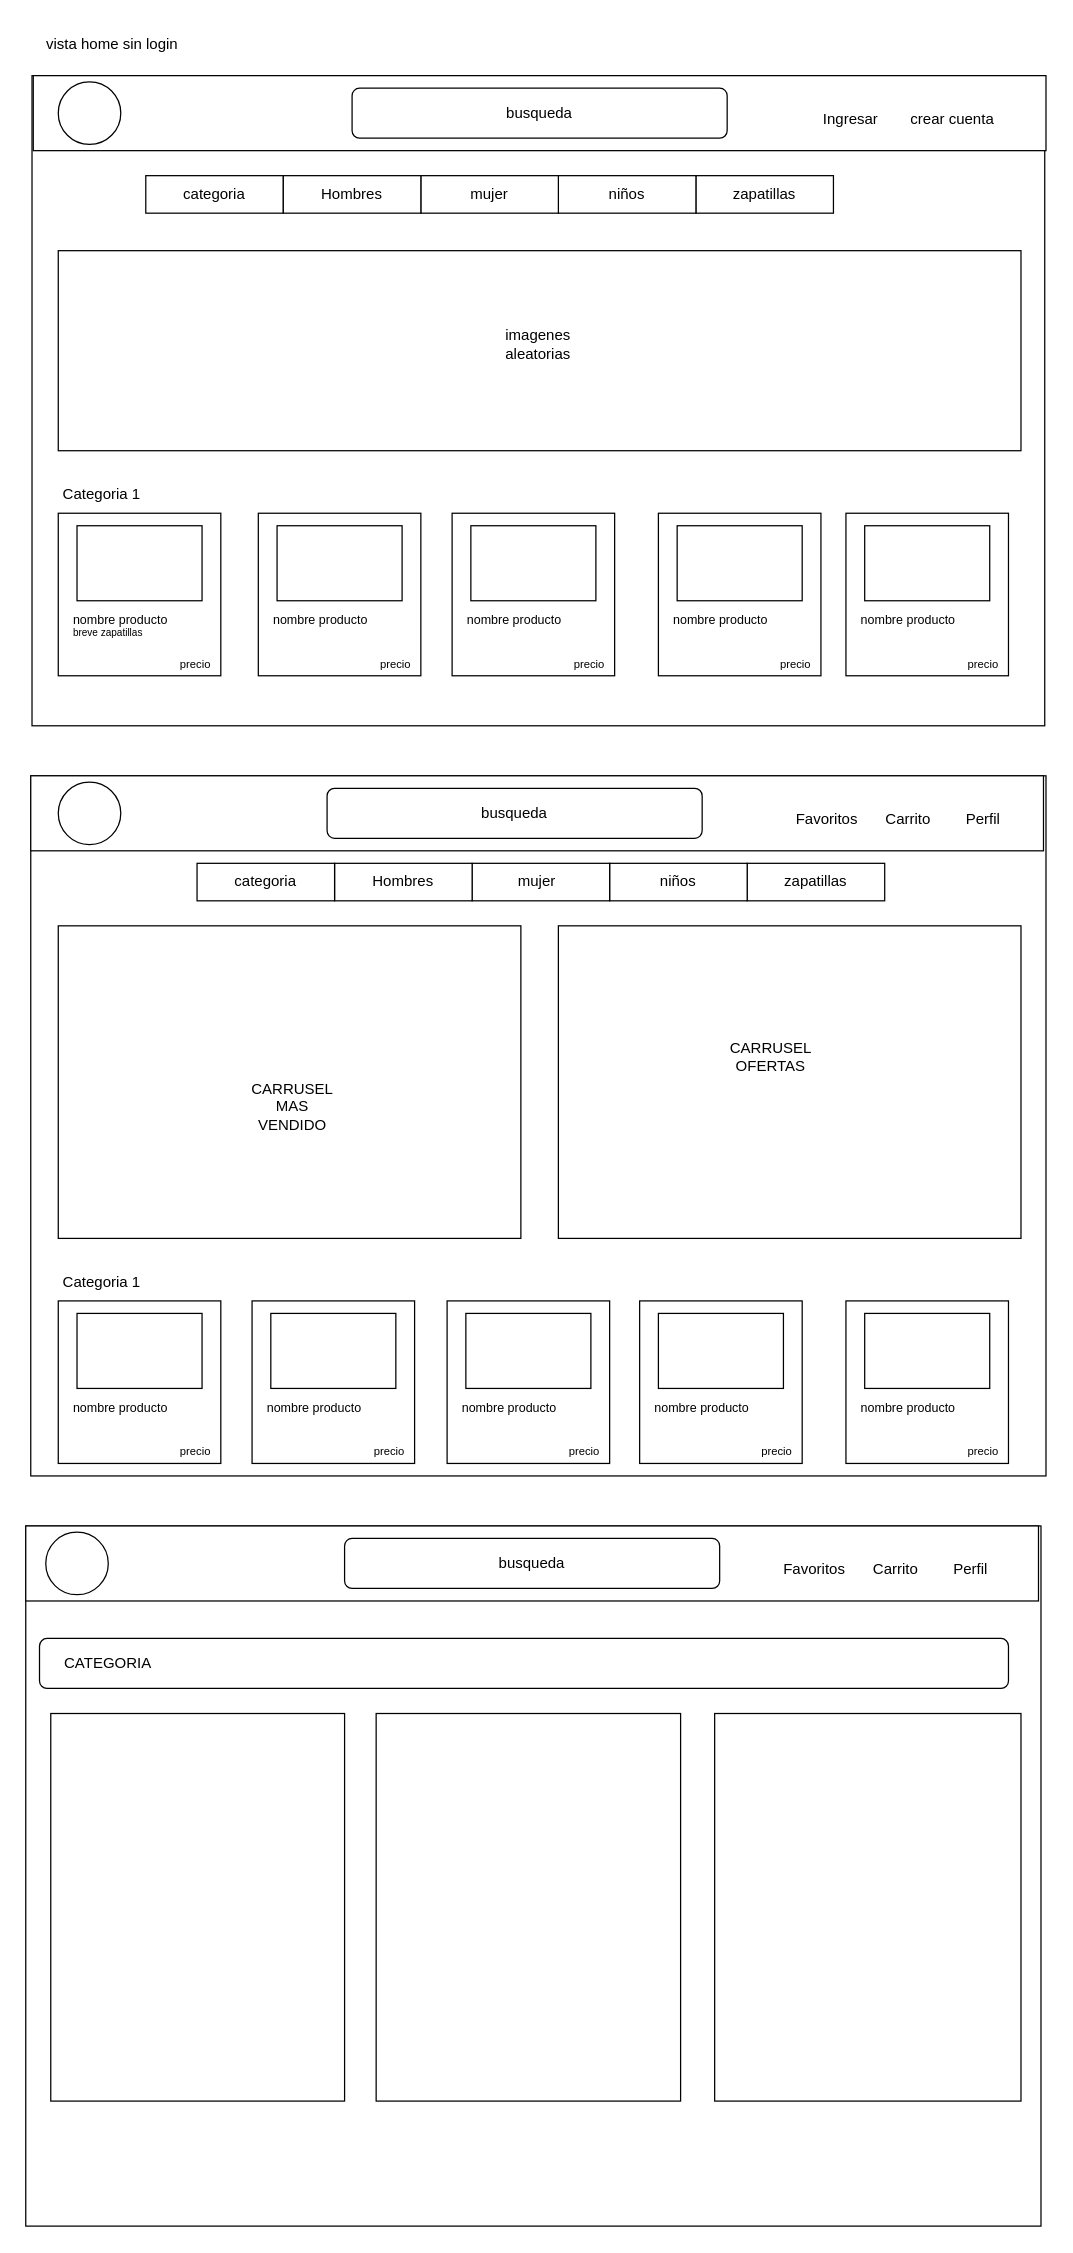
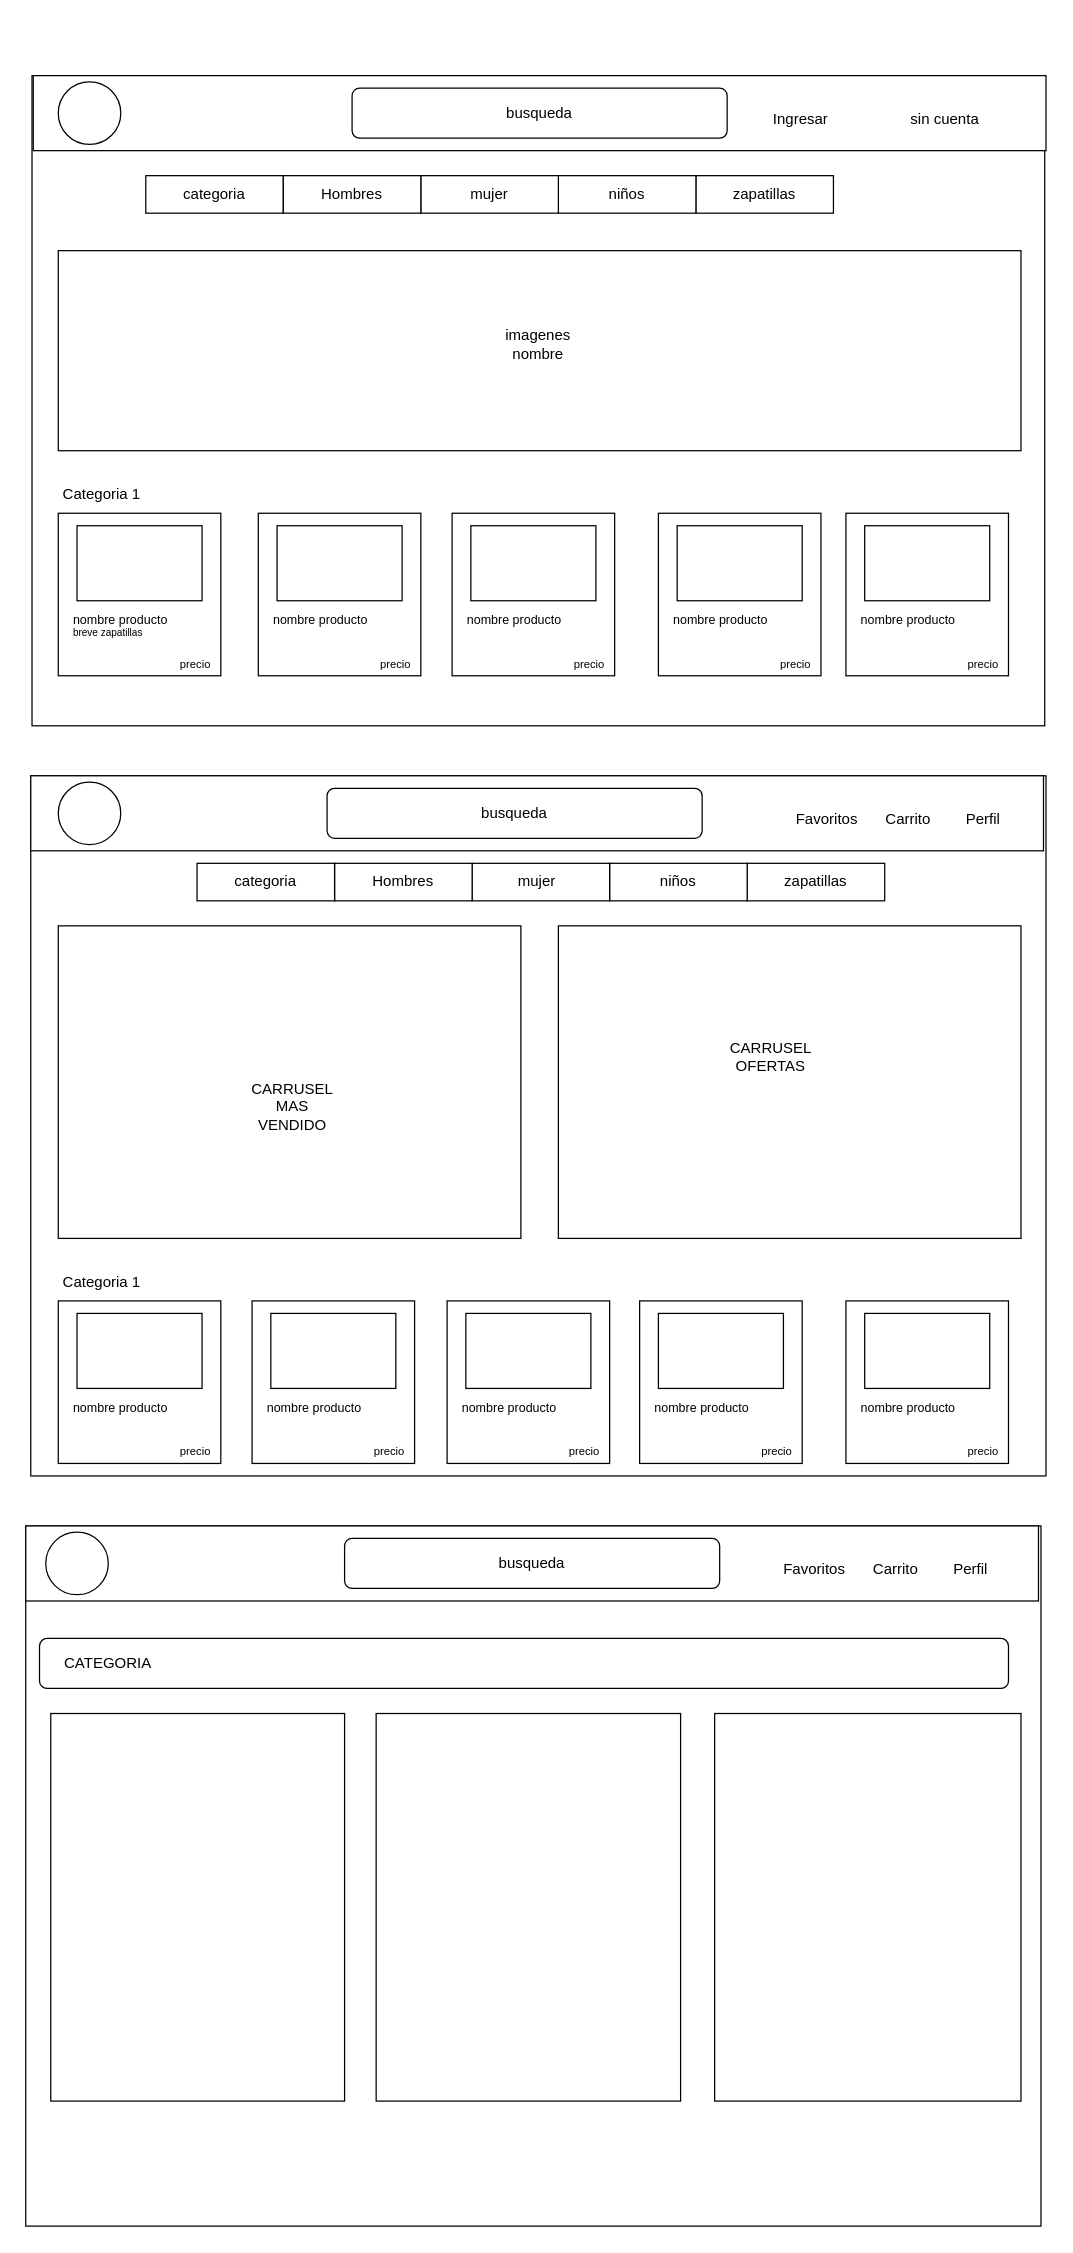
- <mxCell id="43" value="vista home sin login&amp;nbsp;" style="text;html=1;align=center;verticalAlign=middle;whiteSpace=wrap;rounded=0;" vertex="1" parent="1"><mxGeometry x="26" width="130" height="30" as="geometry" y="20" /></mxCell>
- <mxCell id="6" value="&lt;h1 style=&quot;margin-top: 0px;&quot;&gt;&lt;span style=&quot;font-size: 12px; font-weight: 400;&quot;&gt;crear cuenta&lt;/span&gt;&lt;/h1&gt;" style="text;html=1;whiteSpace=wrap;overflow=hidden;rounded=0;" vertex="1" parent="1"><mxGeometry x="726" y="70" width="90" height="40" as="geometry" /></mxCell>
+ <mxCell id="6" value="&lt;h1 style=&quot;margin-top: 0px;&quot;&gt;&lt;span style=&quot;font-size: 12px; font-weight: 400;&quot;&gt;sin cuenta&lt;/span&gt;&lt;/h1&gt;" style="text;html=1;whiteSpace=wrap;overflow=hidden;rounded=0;" vertex="1" parent="1"><mxGeometry x="726" y="70" width="90" height="40" as="geometry" /></mxCell>
- <mxCell id="5" value="&lt;h1 style=&quot;margin-top: 0px;&quot;&gt;&lt;span style=&quot;font-size: 12px; font-weight: 400;&quot;&gt;Ingresar&lt;/span&gt;&lt;/h1&gt;" style="text;html=1;whiteSpace=wrap;overflow=hidden;rounded=0;" vertex="1" parent="1"><mxGeometry x="656" y="70" width="60" height="40" as="geometry" /></mxCell>
+ <mxCell id="5" value="&lt;h1 style=&quot;margin-top: 0px;&quot;&gt;&lt;span style=&quot;font-size: 12px; font-weight: 400;&quot;&gt;Ingresar&lt;/span&gt;&lt;/h1&gt;" style="text;html=1;whiteSpace=wrap;overflow=hidden;rounded=0;" vertex="1" parent="1"><mxGeometry x="616" y="70" width="60" height="40" as="geometry" /></mxCell>
- <mxCell id="20" value="imagenes aleatorias" style="text;html=1;align=center;verticalAlign=middle;whiteSpace=wrap;rounded=0;" vertex="1" parent="1"><mxGeometry x="400" y="260" width="60" height="30" as="geometry" /></mxCell>
+ <mxCell id="20" value="imagenes nombre" style="text;html=1;align=center;verticalAlign=middle;whiteSpace=wrap;rounded=0;" vertex="1" parent="1"><mxGeometry x="400" y="260" width="60" height="30" as="geometry" /></mxCell>
